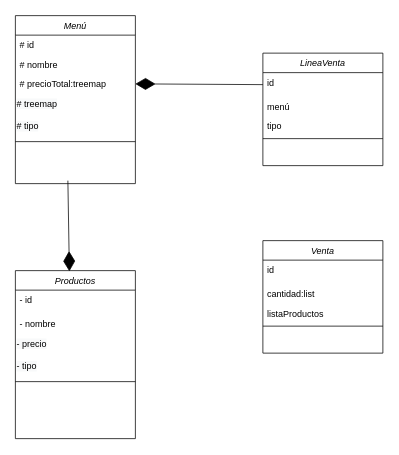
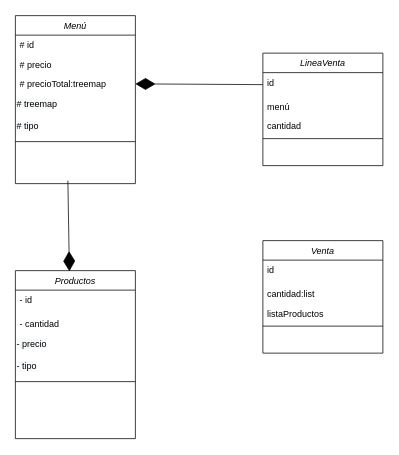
- <mxCell id="4" value="# nombre" style="text;align=left;verticalAlign=top;spacingLeft=4;spacingRight=4;overflow=hidden;rotatable=0;points=[[0,0.5],[1,0.5]];portConstraint=eastwest;rounded=0;shadow=0;html=0;" parent="2" vertex="1"><mxGeometry y="52" width="160" height="26" as="geometry" /></mxCell>
+ <mxCell id="4" value="# precio" style="text;align=left;verticalAlign=top;spacingLeft=4;spacingRight=4;overflow=hidden;rotatable=0;points=[[0,0.5],[1,0.5]];portConstraint=eastwest;rounded=0;shadow=0;html=0;" parent="2" vertex="1"><mxGeometry y="52" width="160" height="26" as="geometry" /></mxCell>
- <mxCell id="19" value="tipo" style="text;align=left;verticalAlign=top;spacingLeft=4;spacingRight=4;overflow=hidden;rotatable=0;points=[[0,0.5],[1,0.5]];portConstraint=eastwest;rounded=0;shadow=0;html=0;" parent="16" vertex="1"><mxGeometry y="84" width="160" height="26" as="geometry" /></mxCell>
+ <mxCell id="19" value="cantidad" style="text;align=left;verticalAlign=top;spacingLeft=4;spacingRight=4;overflow=hidden;rotatable=0;points=[[0,0.5],[1,0.5]];portConstraint=eastwest;rounded=0;shadow=0;html=0;" parent="16" vertex="1"><mxGeometry y="84" width="160" height="26" as="geometry" /></mxCell>
- <mxCell id="11" value="- nombre" style="text;align=left;verticalAlign=top;spacingLeft=4;spacingRight=4;overflow=hidden;rotatable=0;points=[[0,0.5],[1,0.5]];portConstraint=eastwest;rounded=0;shadow=0;html=0;" parent="9" vertex="1"><mxGeometry y="58" width="160" height="26" as="geometry" /></mxCell>
+ <mxCell id="11" value="- cantidad" style="text;align=left;verticalAlign=top;spacingLeft=4;spacingRight=4;overflow=hidden;rotatable=0;points=[[0,0.5],[1,0.5]];portConstraint=eastwest;rounded=0;shadow=0;html=0;" parent="9" vertex="1"><mxGeometry y="58" width="160" height="26" as="geometry" /></mxCell>
